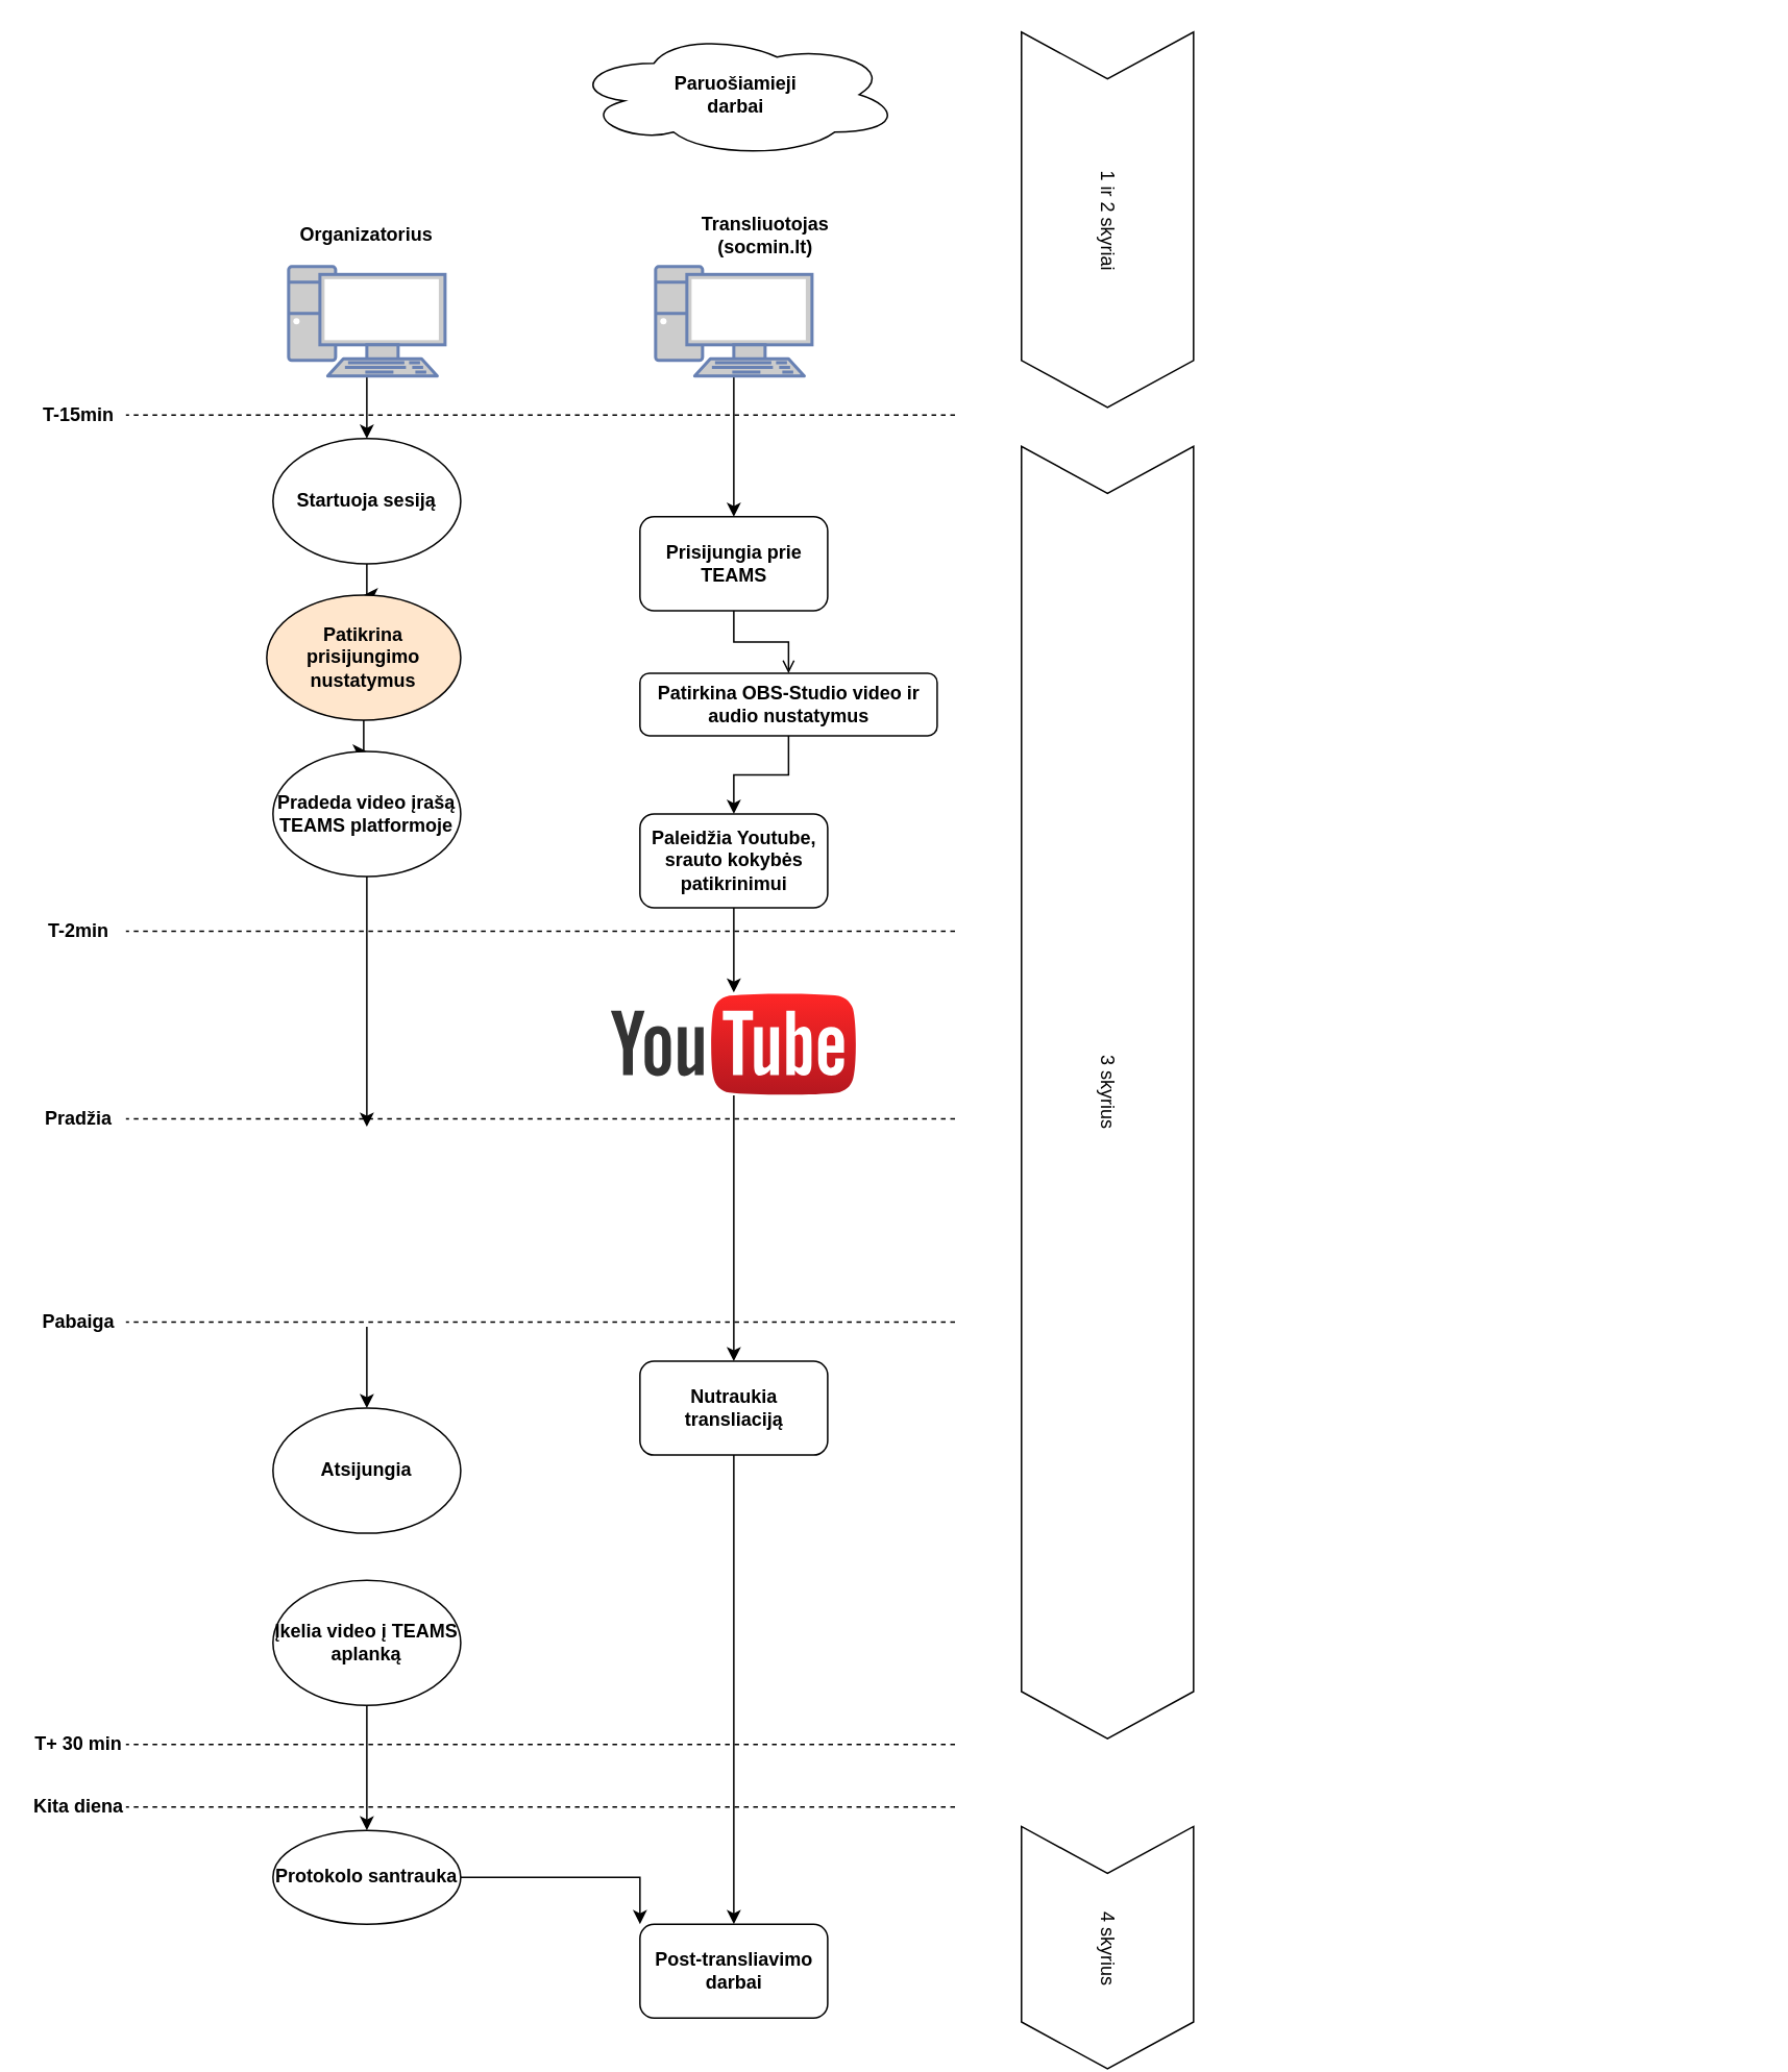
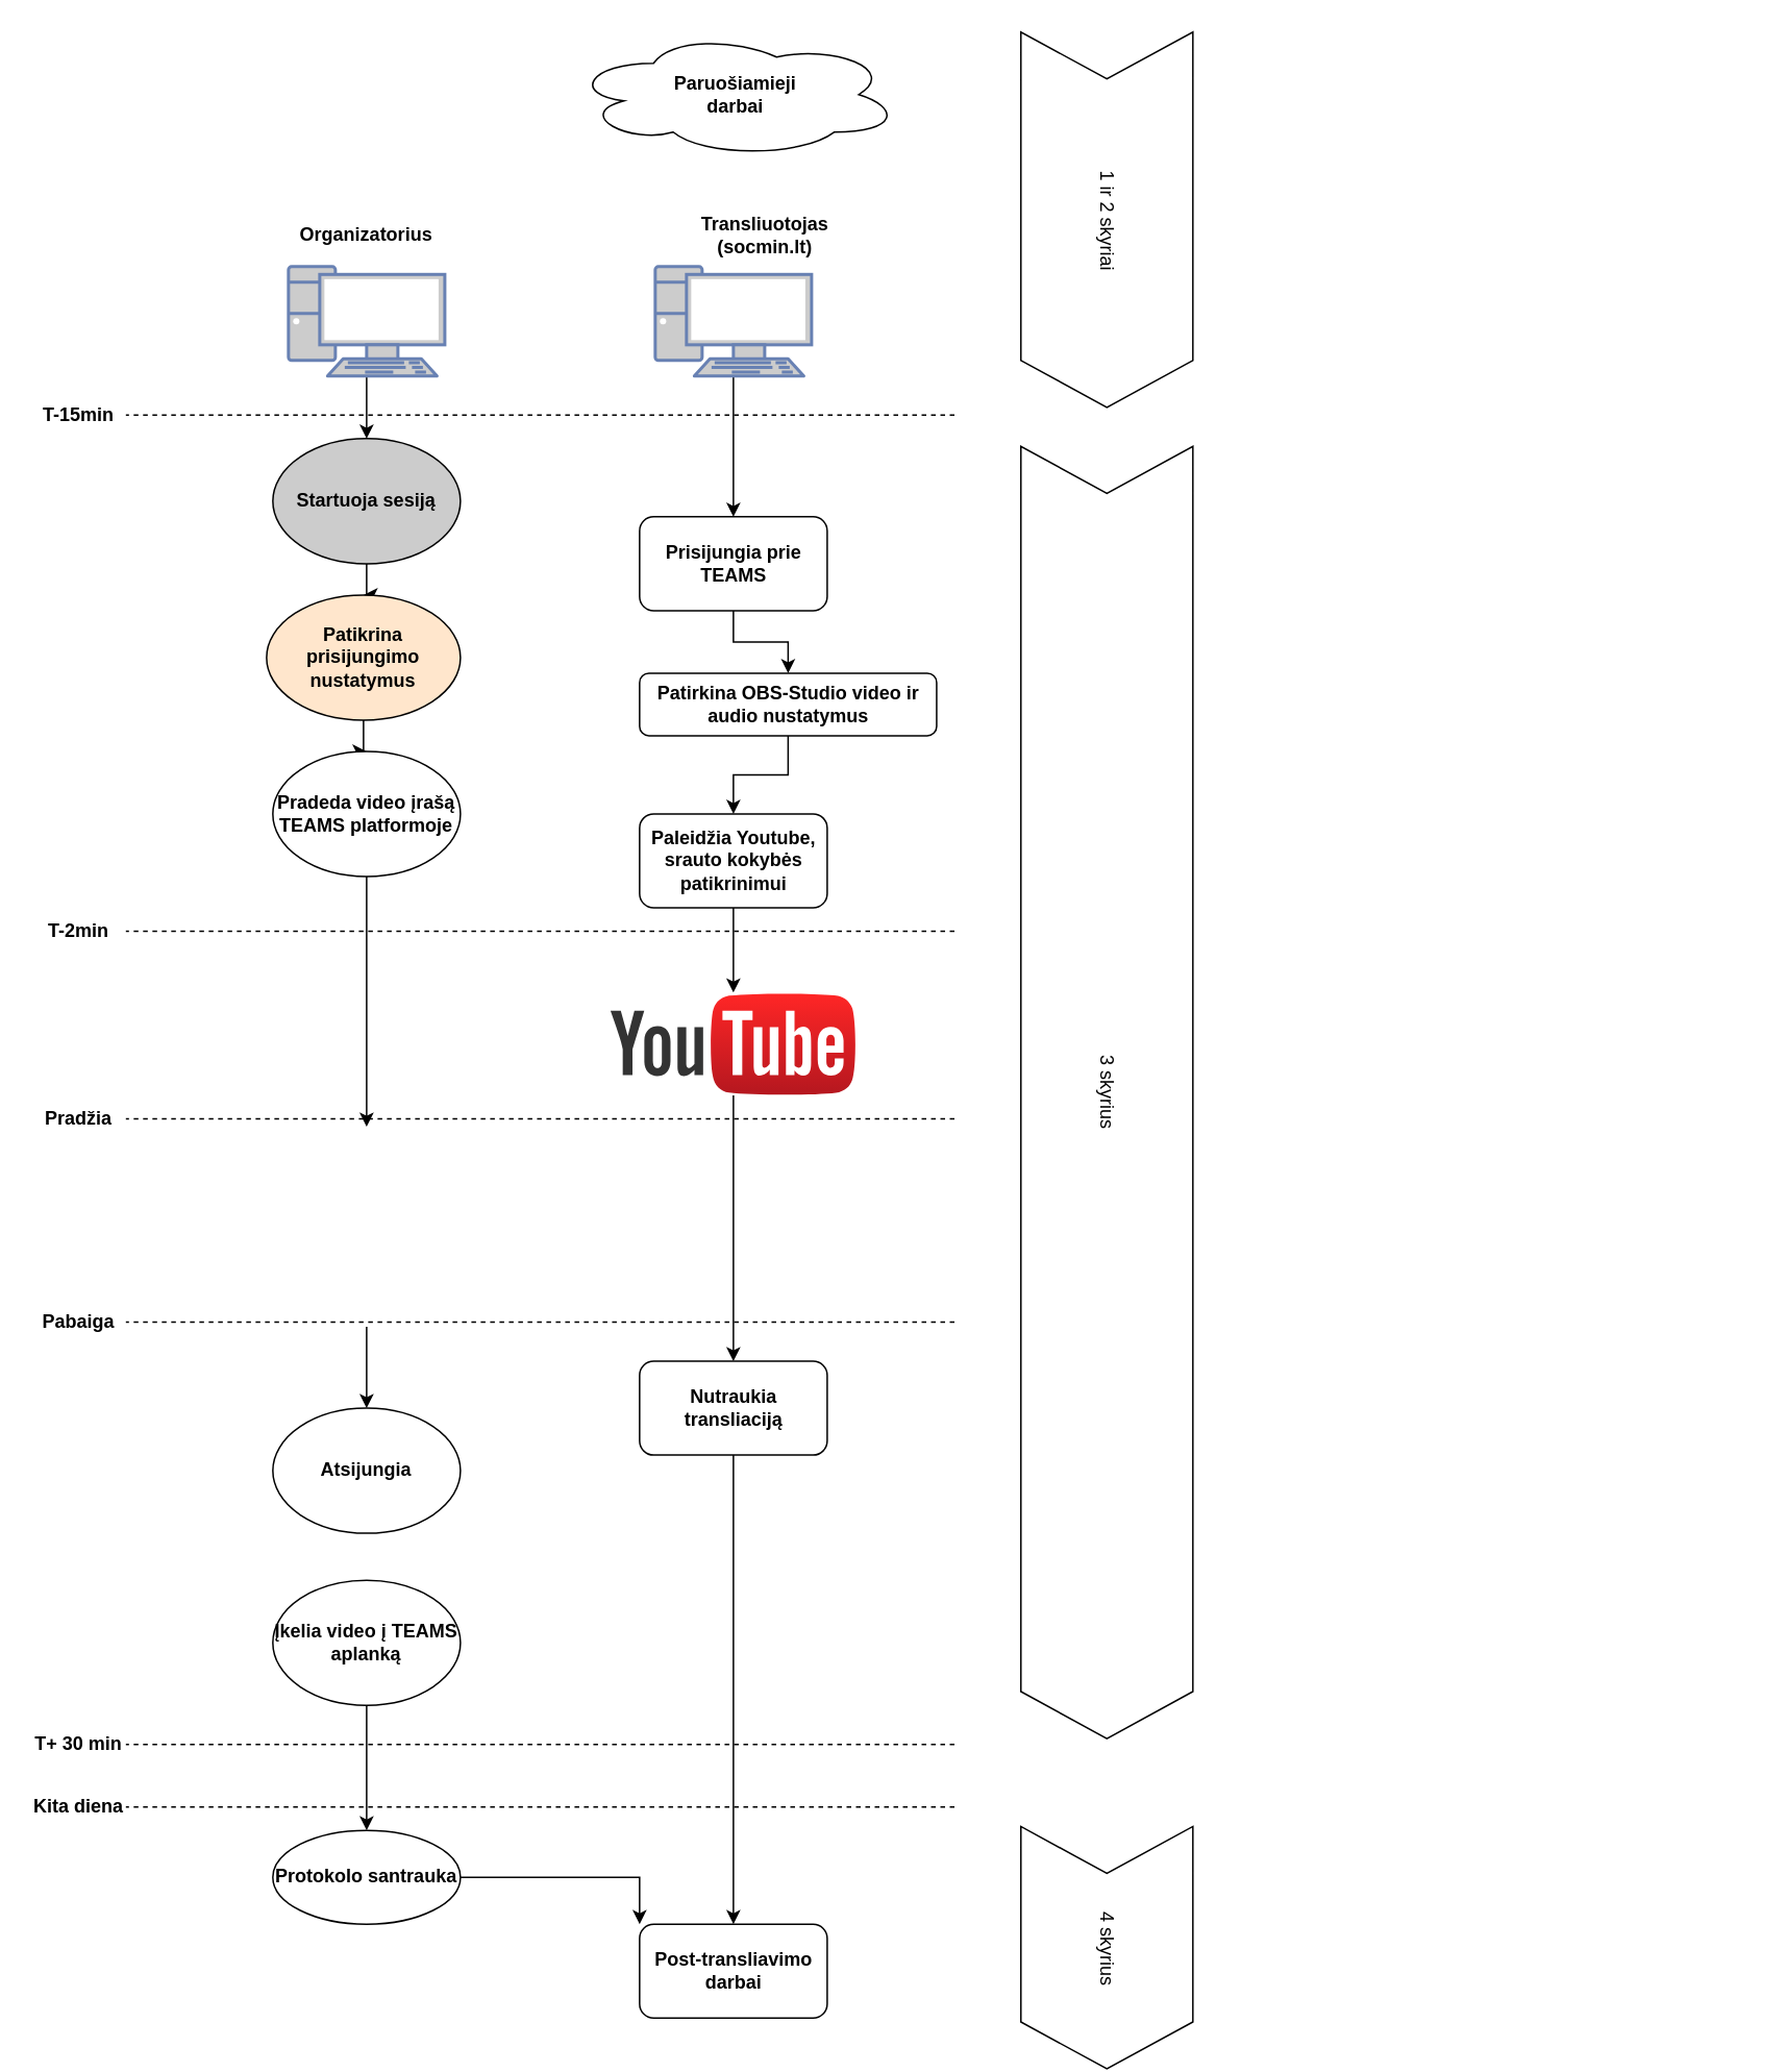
- <mxCell id="8" value="&lt;div&gt;Startuoja sesiją&lt;br&gt;&lt;/div&gt;" style="ellipse;whiteSpace=wrap;html=1;fontStyle=1" parent="1" vertex="1"><mxGeometry x="174" y="280" width="120" height="80" as="geometry" /></mxCell>
+ <mxCell id="8" value="&lt;div&gt;Startuoja sesiją&lt;br&gt;&lt;/div&gt;" style="ellipse;whiteSpace=wrap;html=1;fontStyle=1;fillColor=#cccccc;" parent="1" vertex="1"><mxGeometry x="174" y="280" width="120" height="80" as="geometry" /></mxCell>
- <mxCell id="19" style="edgeStyle=orthogonalEdgeStyle;rounded=0;orthogonalLoop=1;jettySize=auto;html=1;entryX=0.5;entryY=0;entryDx=0;entryDy=0;fontStyle=1;endArrow=open;" parent="1" source="20" target="22" edge="1"><mxGeometry relative="1" as="geometry" /></mxCell>
+ <mxCell id="19" style="edgeStyle=orthogonalEdgeStyle;rounded=0;orthogonalLoop=1;jettySize=auto;html=1;entryX=0.5;entryY=0;entryDx=0;entryDy=0;fontStyle=1" parent="1" source="20" target="22" edge="1"><mxGeometry relative="1" as="geometry" /></mxCell>
